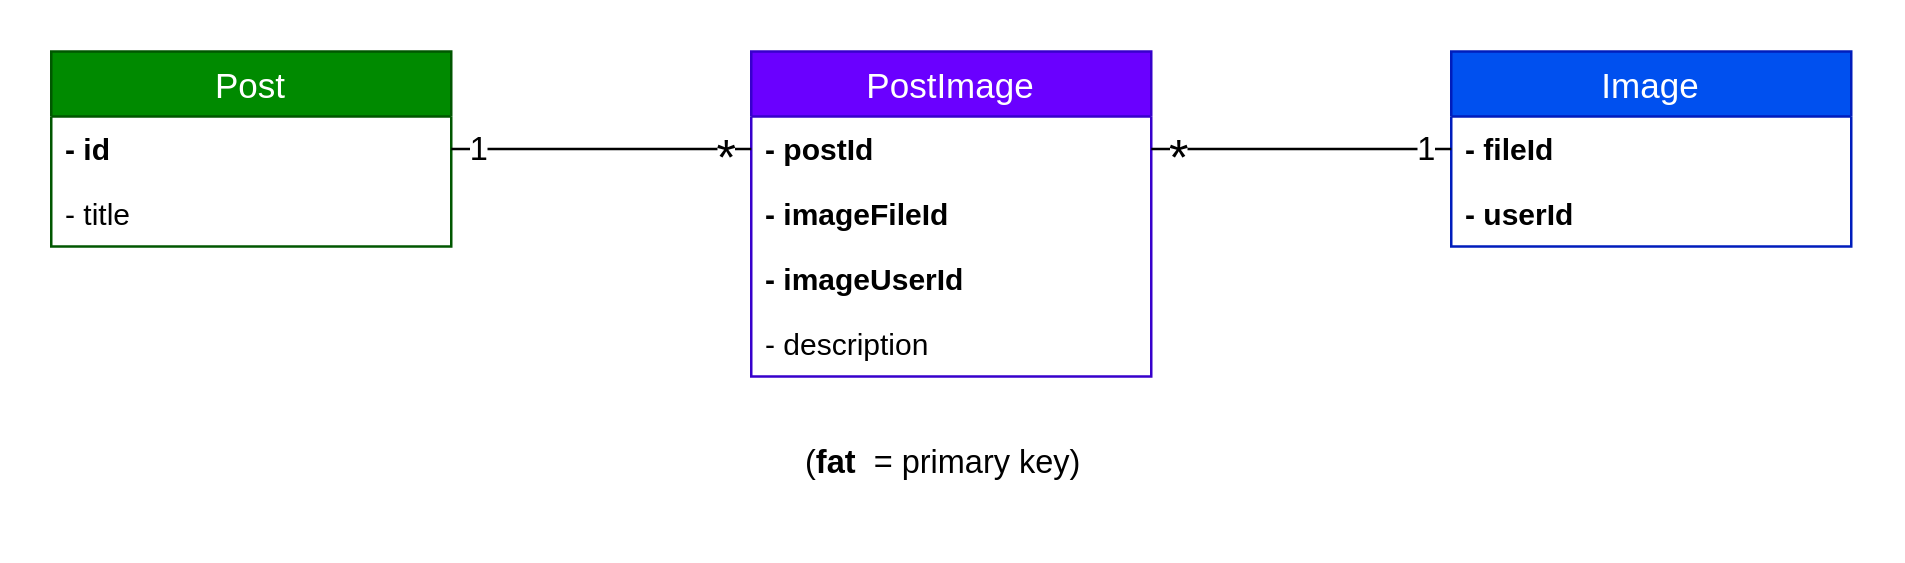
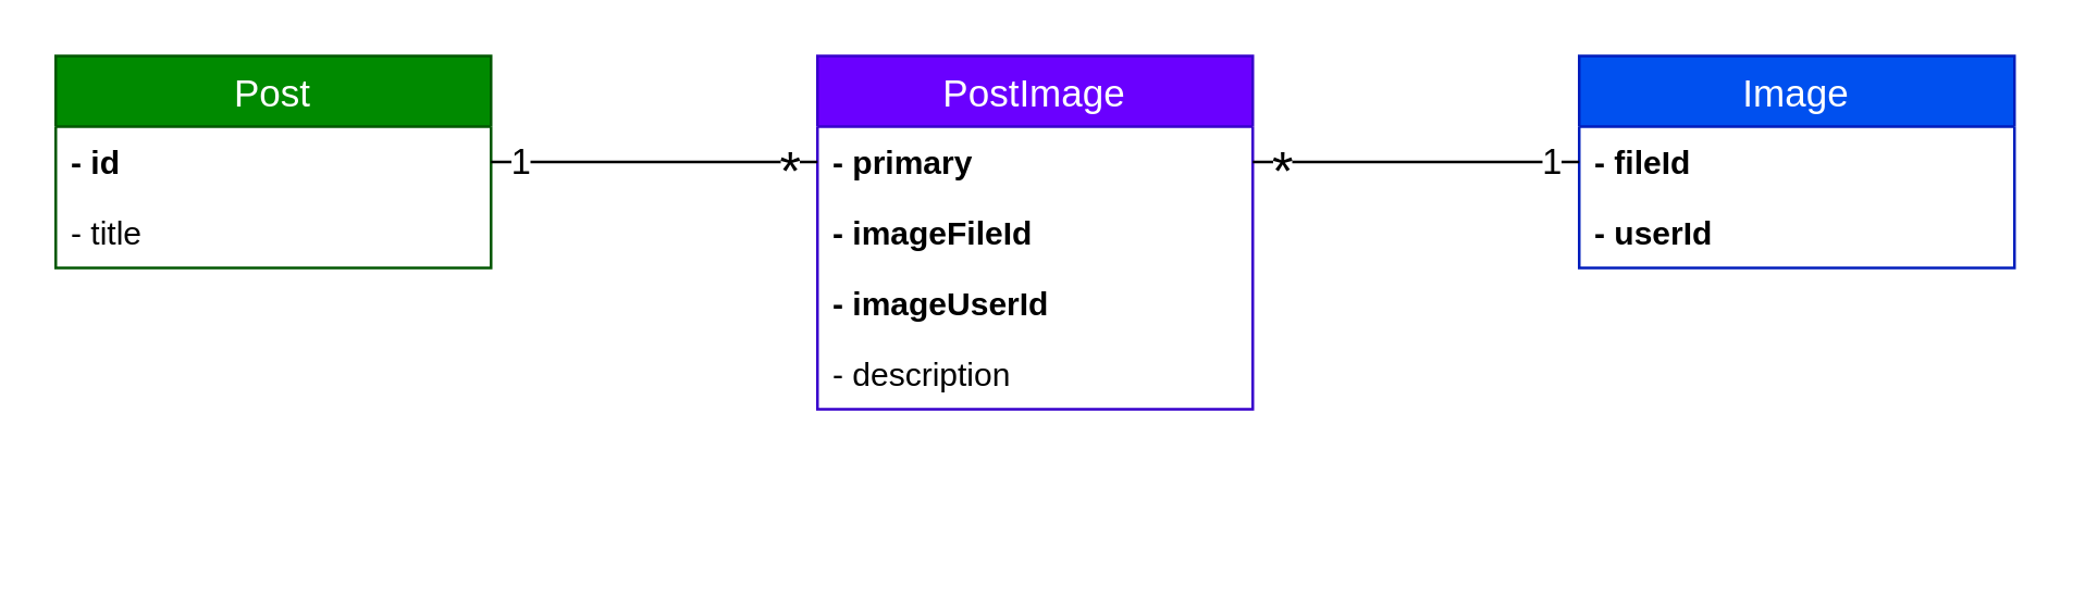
- <mxCell id="6" value="- postId" style="text;strokeColor=none;fillColor=none;spacingLeft=4;spacingRight=4;overflow=hidden;rotatable=0;points=[[0,0.5],[1,0.5]];portConstraint=eastwest;fontSize=12;fontStyle=1" vertex="1" parent="5"><mxGeometry y="26" width="160" height="26" as="geometry" /></mxCell>
+ <mxCell id="6" value="- primary" style="text;strokeColor=none;fillColor=none;spacingLeft=4;spacingRight=4;overflow=hidden;rotatable=0;points=[[0,0.5],[1,0.5]];portConstraint=eastwest;fontSize=12;fontStyle=1" vertex="1" parent="5"><mxGeometry y="26" width="160" height="26" as="geometry" /></mxCell>
- <mxCell id="19" value="(&lt;b&gt;fat &lt;/b&gt;&amp;nbsp;= primary key)" style="text;html=1;strokeColor=none;fillColor=none;align=left;verticalAlign=top;whiteSpace=wrap;rounded=0;fontSize=13;" vertex="1" parent="1"><mxGeometry x="320" y="170" width="120" height="33" as="geometry" /></mxCell>
